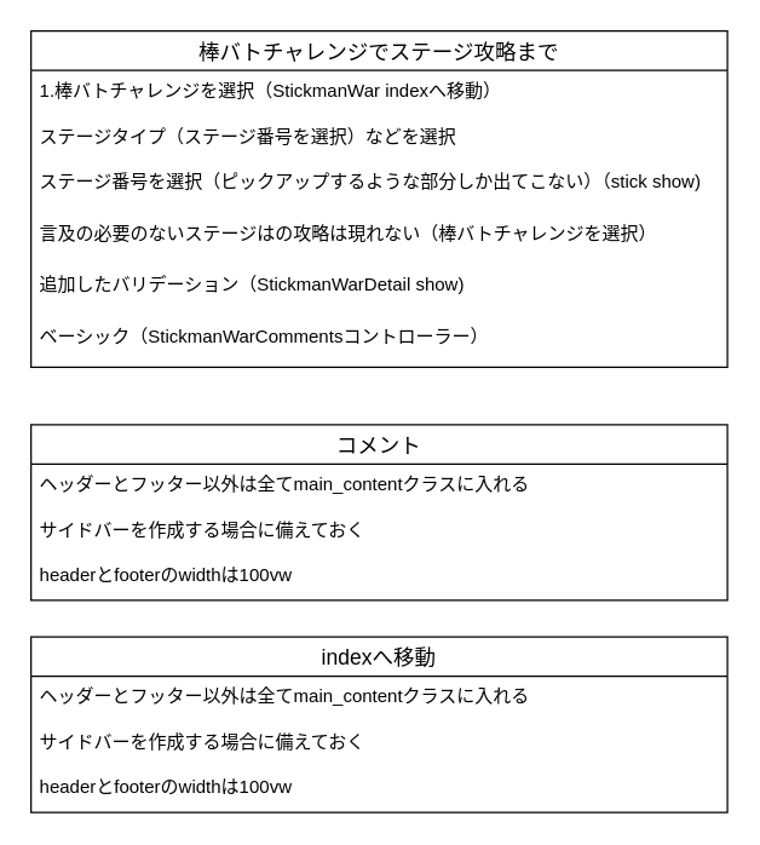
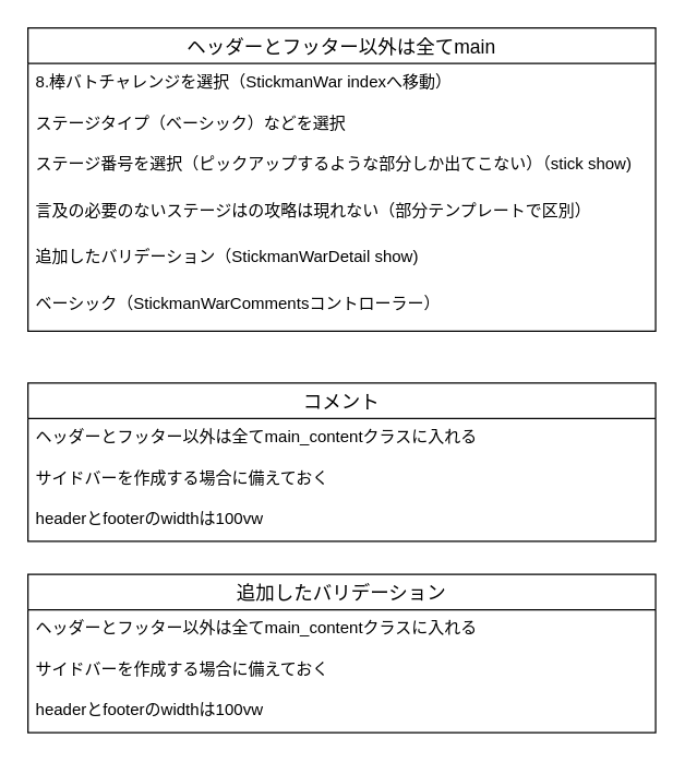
- <mxCell id="2" value="棒バトチャレンジでステージ攻略まで" style="swimlane;fontStyle=0;childLayout=stackLayout;horizontal=1;startSize=26;horizontalStack=0;resizeParent=1;resizeParentMax=0;resizeLast=0;collapsible=1;marginBottom=0;align=center;fontSize=14;" parent="1" vertex="1"><mxGeometry x="20" y="20" width="460" height="222" as="geometry" /></mxCell>
+ <mxCell id="2" value="ヘッダーとフッター以外は全てmain" style="swimlane;fontStyle=0;childLayout=stackLayout;horizontal=1;startSize=26;horizontalStack=0;resizeParent=1;resizeParentMax=0;resizeLast=0;collapsible=1;marginBottom=0;align=center;fontSize=14;" parent="1" vertex="1"><mxGeometry x="20" y="20" width="460" height="222" as="geometry" /></mxCell>
- <mxCell id="3" value="1.棒バトチャレンジを選択（StickmanWar indexへ移動）" style="text;strokeColor=none;fillColor=none;spacingLeft=4;spacingRight=4;overflow=hidden;rotatable=0;points=[[0,0.5],[1,0.5]];portConstraint=eastwest;fontSize=12;" parent="2" vertex="1"><mxGeometry y="26" width="460" height="30" as="geometry" /></mxCell>
+ <mxCell id="3" value="8.棒バトチャレンジを選択（StickmanWar indexへ移動）" style="text;strokeColor=none;fillColor=none;spacingLeft=4;spacingRight=4;overflow=hidden;rotatable=0;points=[[0,0.5],[1,0.5]];portConstraint=eastwest;fontSize=12;" parent="2" vertex="1"><mxGeometry y="26" width="460" height="30" as="geometry" /></mxCell>
- <mxCell id="4" value="ステージタイプ（ステージ番号を選択）などを選択" style="text;strokeColor=none;fillColor=none;spacingLeft=4;spacingRight=4;overflow=hidden;rotatable=0;points=[[0,0.5],[1,0.5]];portConstraint=eastwest;fontSize=12;" parent="2" vertex="1"><mxGeometry y="56" width="460" height="30" as="geometry" /></mxCell>
+ <mxCell id="4" value="ステージタイプ（ベーシック）などを選択" style="text;strokeColor=none;fillColor=none;spacingLeft=4;spacingRight=4;overflow=hidden;rotatable=0;points=[[0,0.5],[1,0.5]];portConstraint=eastwest;fontSize=12;" parent="2" vertex="1"><mxGeometry y="56" width="460" height="30" as="geometry" /></mxCell>
- <mxCell id="6" value="言及の必要のないステージはの攻略は現れない（棒バトチャレンジを選択）" style="text;strokeColor=none;fillColor=none;spacingLeft=4;spacingRight=4;overflow=hidden;rotatable=0;points=[[0,0.5],[1,0.5]];portConstraint=eastwest;fontSize=12;" parent="2" vertex="1"><mxGeometry y="120" width="460" height="34" as="geometry" /></mxCell>
+ <mxCell id="6" value="言及の必要のないステージはの攻略は現れない（部分テンプレートで区別）" style="text;strokeColor=none;fillColor=none;spacingLeft=4;spacingRight=4;overflow=hidden;rotatable=0;points=[[0,0.5],[1,0.5]];portConstraint=eastwest;fontSize=12;" parent="2" vertex="1"><mxGeometry y="120" width="460" height="34" as="geometry" /></mxCell>
- <mxCell id="13" value="indexへ移動" style="swimlane;fontStyle=0;childLayout=stackLayout;horizontal=1;startSize=26;horizontalStack=0;resizeParent=1;resizeParentMax=0;resizeLast=0;collapsible=1;marginBottom=0;align=center;fontSize=14;" vertex="1" parent="1"><mxGeometry x="20" y="420" width="460" height="116" as="geometry" /></mxCell>
+ <mxCell id="13" value="追加したバリデーション" style="swimlane;fontStyle=0;childLayout=stackLayout;horizontal=1;startSize=26;horizontalStack=0;resizeParent=1;resizeParentMax=0;resizeLast=0;collapsible=1;marginBottom=0;align=center;fontSize=14;" vertex="1" parent="1"><mxGeometry x="20" y="420" width="460" height="116" as="geometry" /></mxCell>
